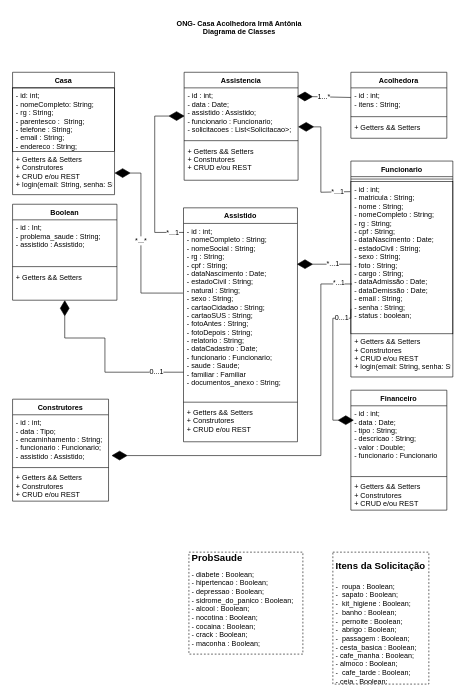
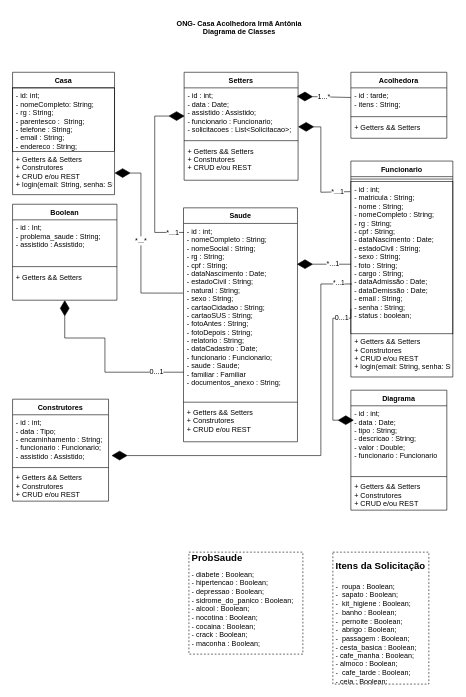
- <mxCell id="11" value="Assistencia" style="swimlane;fontStyle=1;align=center;verticalAlign=top;childLayout=stackLayout;horizontal=1;startSize=26;horizontalStack=0;resizeParent=1;resizeParentMax=0;resizeLast=0;collapsible=1;marginBottom=0;" parent="1" vertex="1"><mxGeometry x="306" y="120" width="190" height="180" as="geometry" /></mxCell>
+ <mxCell id="11" value="Setters" style="swimlane;fontStyle=1;align=center;verticalAlign=top;childLayout=stackLayout;horizontal=1;startSize=26;horizontalStack=0;resizeParent=1;resizeParentMax=0;resizeLast=0;collapsible=1;marginBottom=0;" parent="1" vertex="1"><mxGeometry x="306" y="120" width="190" height="180" as="geometry" /></mxCell>
- <mxCell id="28" value="- id : int;&#10;- itens : String;" style="text;strokeColor=none;fillColor=none;align=left;verticalAlign=top;spacingLeft=4;spacingRight=4;overflow=hidden;rotatable=0;points=[[0,0.5],[1,0.5]];portConstraint=eastwest;" parent="27" vertex="1"><mxGeometry y="26" width="160" height="44" as="geometry" /></mxCell>
+ <mxCell id="28" value="- id : tarde;&#10;- itens : String;" style="text;strokeColor=none;fillColor=none;align=left;verticalAlign=top;spacingLeft=4;spacingRight=4;overflow=hidden;rotatable=0;points=[[0,0.5],[1,0.5]];portConstraint=eastwest;" parent="27" vertex="1"><mxGeometry y="26" width="160" height="44" as="geometry" /></mxCell>
- <mxCell id="3" value="Assistido" style="swimlane;fontStyle=1;align=center;verticalAlign=top;childLayout=stackLayout;horizontal=1;startSize=26;horizontalStack=0;resizeParent=1;resizeParentMax=0;resizeLast=0;collapsible=1;marginBottom=0;" parent="1" vertex="1"><mxGeometry x="305" y="346" width="190" height="390" as="geometry" /></mxCell>
+ <mxCell id="3" value="Saude" style="swimlane;fontStyle=1;align=center;verticalAlign=top;childLayout=stackLayout;horizontal=1;startSize=26;horizontalStack=0;resizeParent=1;resizeParentMax=0;resizeLast=0;collapsible=1;marginBottom=0;" parent="1" vertex="1"><mxGeometry x="305" y="346" width="190" height="390" as="geometry" /></mxCell>
- <mxCell id="19" value="Financeiro" style="swimlane;fontStyle=1;align=center;verticalAlign=top;childLayout=stackLayout;horizontal=1;startSize=26;horizontalStack=0;resizeParent=1;resizeParentMax=0;resizeLast=0;collapsible=1;marginBottom=0;" parent="1" vertex="1"><mxGeometry x="584" y="650" width="160" height="200" as="geometry" /></mxCell>
+ <mxCell id="19" value="Diagrama" style="swimlane;fontStyle=1;align=center;verticalAlign=top;childLayout=stackLayout;horizontal=1;startSize=26;horizontalStack=0;resizeParent=1;resizeParentMax=0;resizeLast=0;collapsible=1;marginBottom=0;" parent="1" vertex="1"><mxGeometry x="584" y="650" width="160" height="200" as="geometry" /></mxCell>
